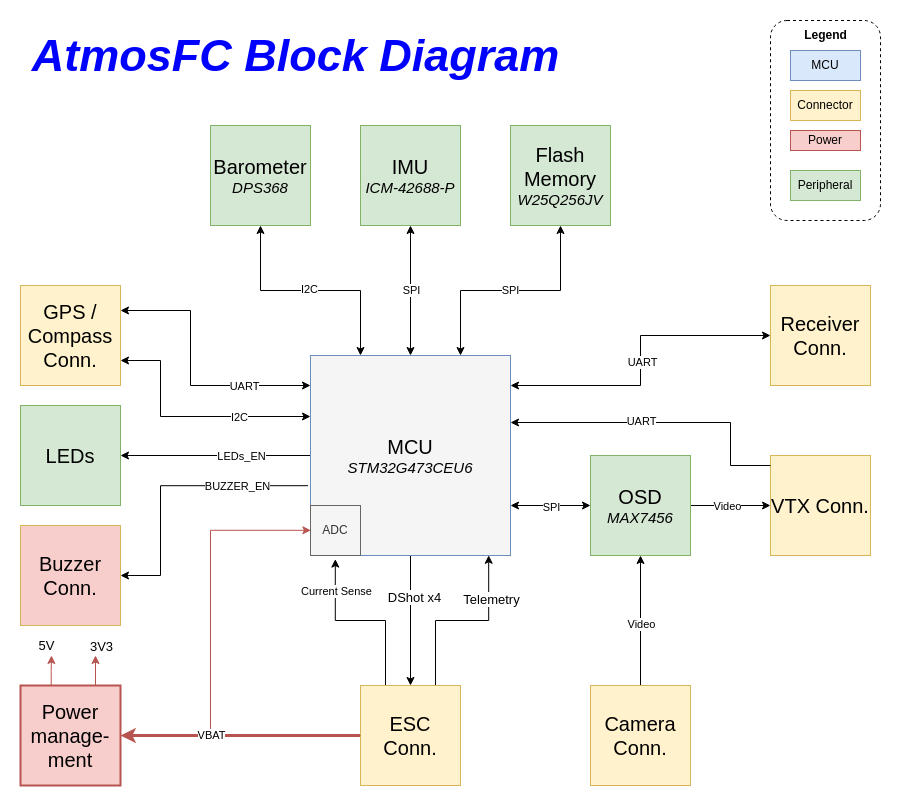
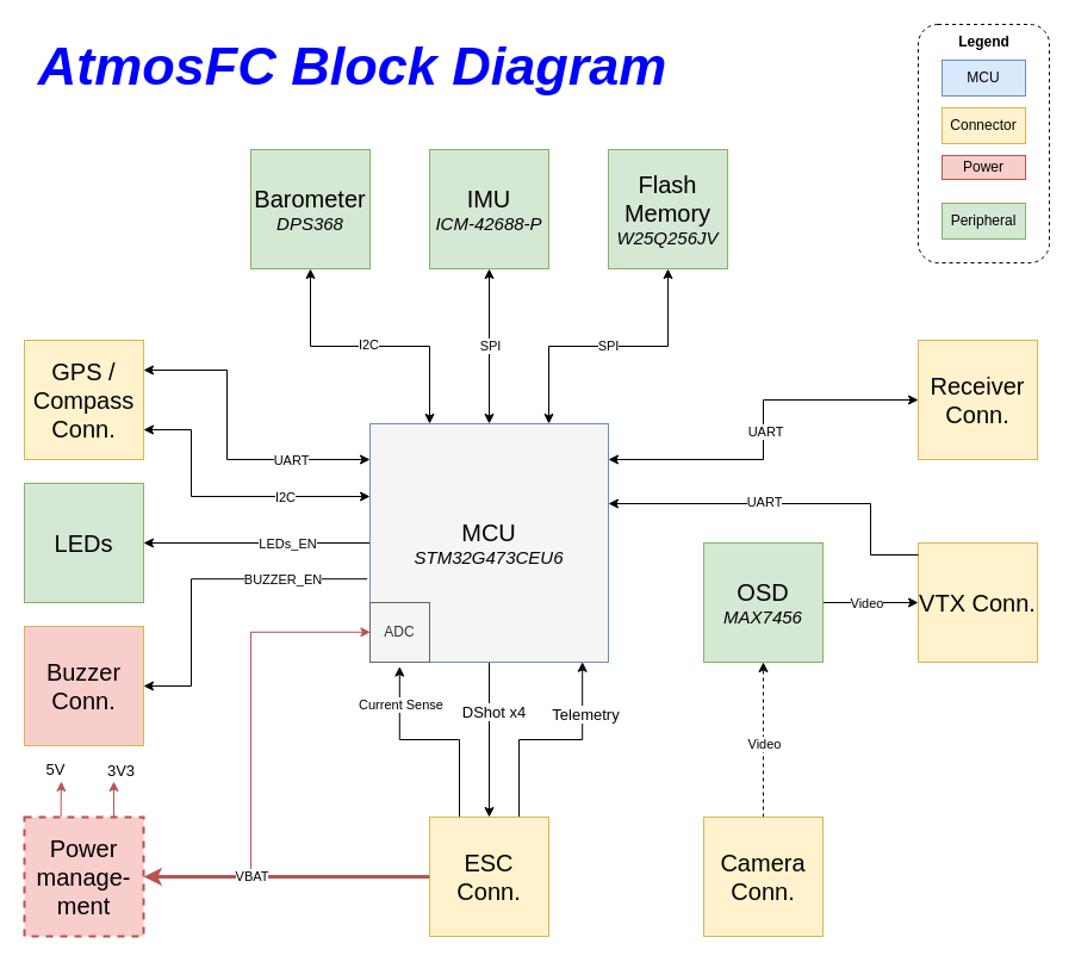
- <mxCell id="6" style="edgeStyle=orthogonalEdgeStyle;rounded=0;orthogonalLoop=1;jettySize=auto;html=1;exitX=1;exitY=0.75;exitDx=0;exitDy=0;entryX=0;entryY=0.5;entryDx=0;entryDy=0;startArrow=classic;startFill=1;" parent="1" source="12" target="24" edge="1"><mxGeometry relative="1" as="geometry" /></mxCell>
- <mxCell id="7" value="SPI" style="edgeLabel;html=1;align=center;verticalAlign=middle;resizable=0;points=[];" parent="6" vertex="1" connectable="0"><mxGeometry x="0.005" y="-1" relative="1" as="geometry"><mxPoint as="offset" /></mxGeometry></mxCell>
- <mxCell id="26" style="edgeStyle=orthogonalEdgeStyle;rounded=0;orthogonalLoop=1;jettySize=auto;html=1;exitX=0.5;exitY=0;exitDx=0;exitDy=0;entryX=0.5;entryY=1;entryDx=0;entryDy=0;" parent="1" source="28" target="24" edge="1"><mxGeometry relative="1" as="geometry" /></mxCell>
+ <mxCell id="26" style="edgeStyle=orthogonalEdgeStyle;rounded=0;orthogonalLoop=1;jettySize=auto;html=1;exitX=0.5;exitY=0;exitDx=0;exitDy=0;entryX=0.5;entryY=1;entryDx=0;entryDy=0;dashed=1;" parent="1" source="28" target="24" edge="1"><mxGeometry relative="1" as="geometry" /></mxCell>
- <mxCell id="42" value="&lt;span style=&quot;font-size: 20px;&quot;&gt;Power manage-&lt;br&gt;ment&lt;/span&gt;" style="whiteSpace=wrap;html=1;aspect=fixed;fillColor=#F8CECC;strokeColor=#b85450;strokeWidth=2;" parent="1" vertex="1"><mxGeometry x="20" y="685" width="100" height="100" as="geometry" /></mxCell>
+ <mxCell id="42" value="&lt;span style=&quot;font-size: 20px;&quot;&gt;Power manage-&lt;br&gt;ment&lt;/span&gt;" style="whiteSpace=wrap;html=1;aspect=fixed;fillColor=#F8CECC;strokeColor=#b85450;strokeWidth=2;dashed=1;" parent="1" vertex="1"><mxGeometry x="20" y="685" width="100" height="100" as="geometry" /></mxCell>
